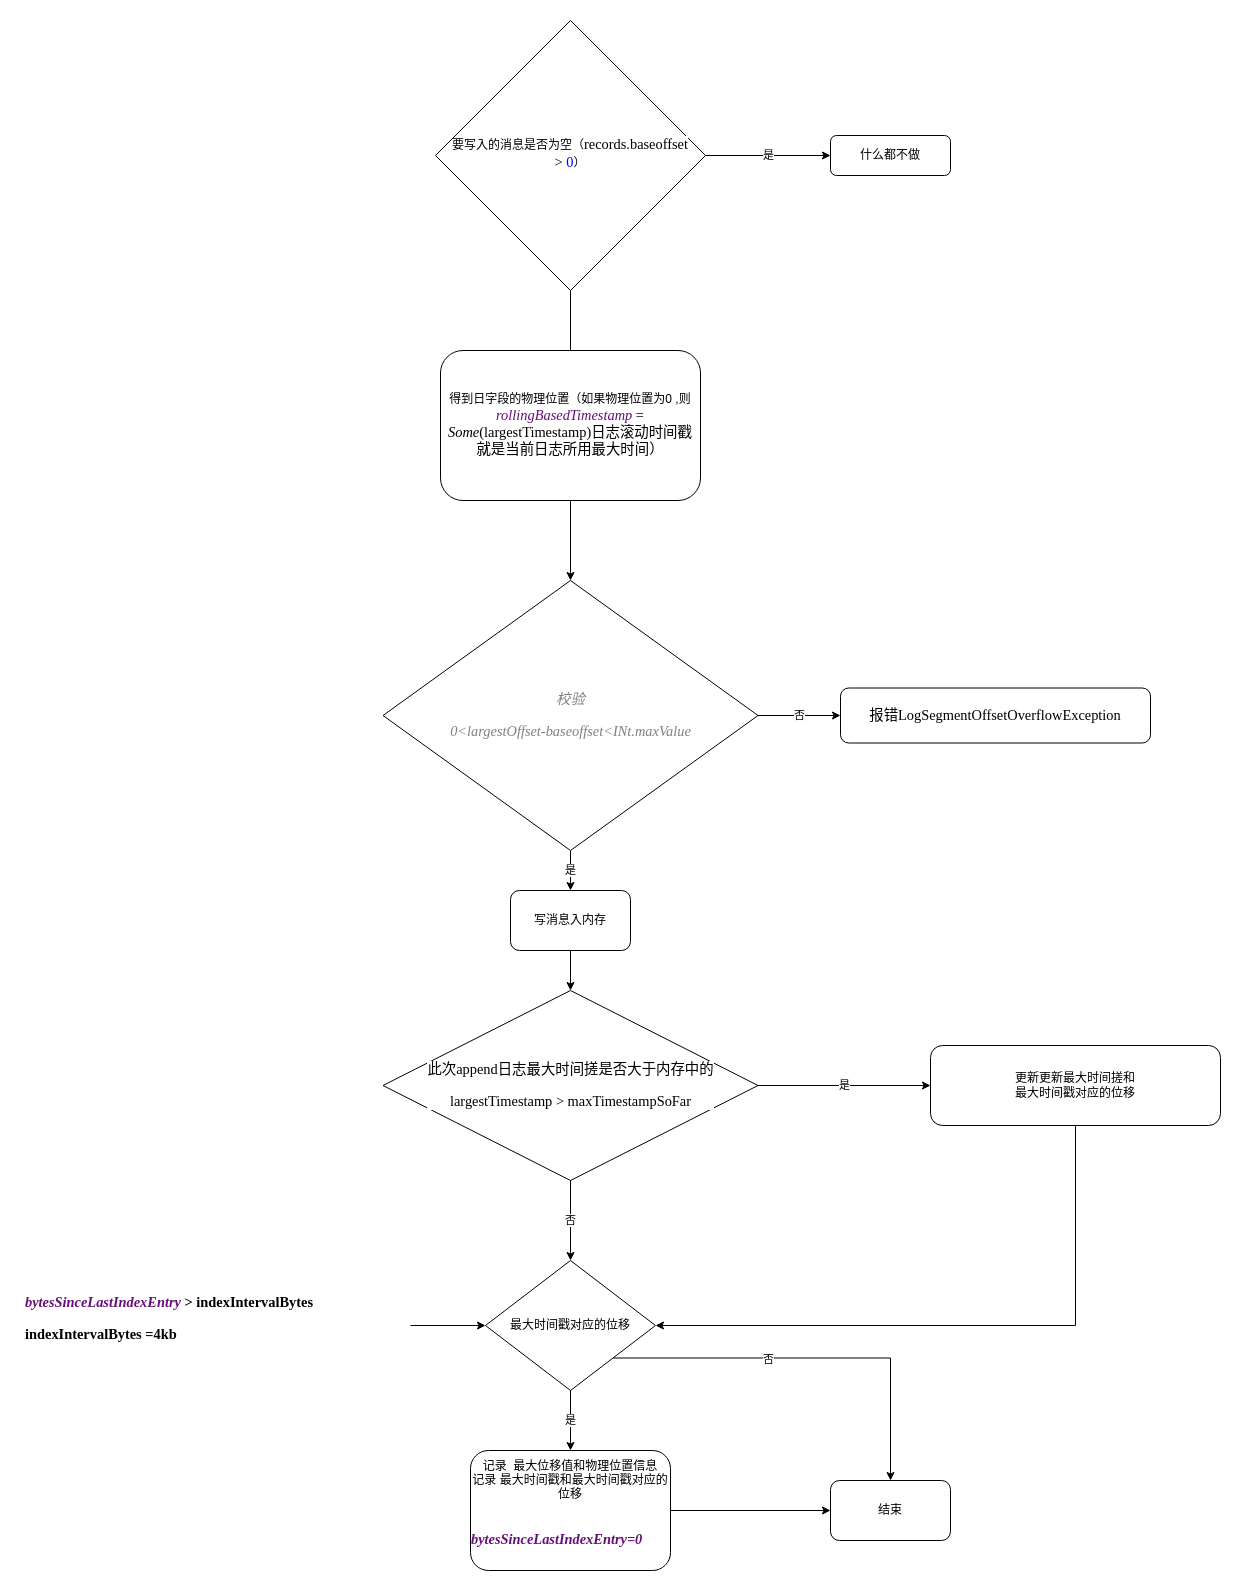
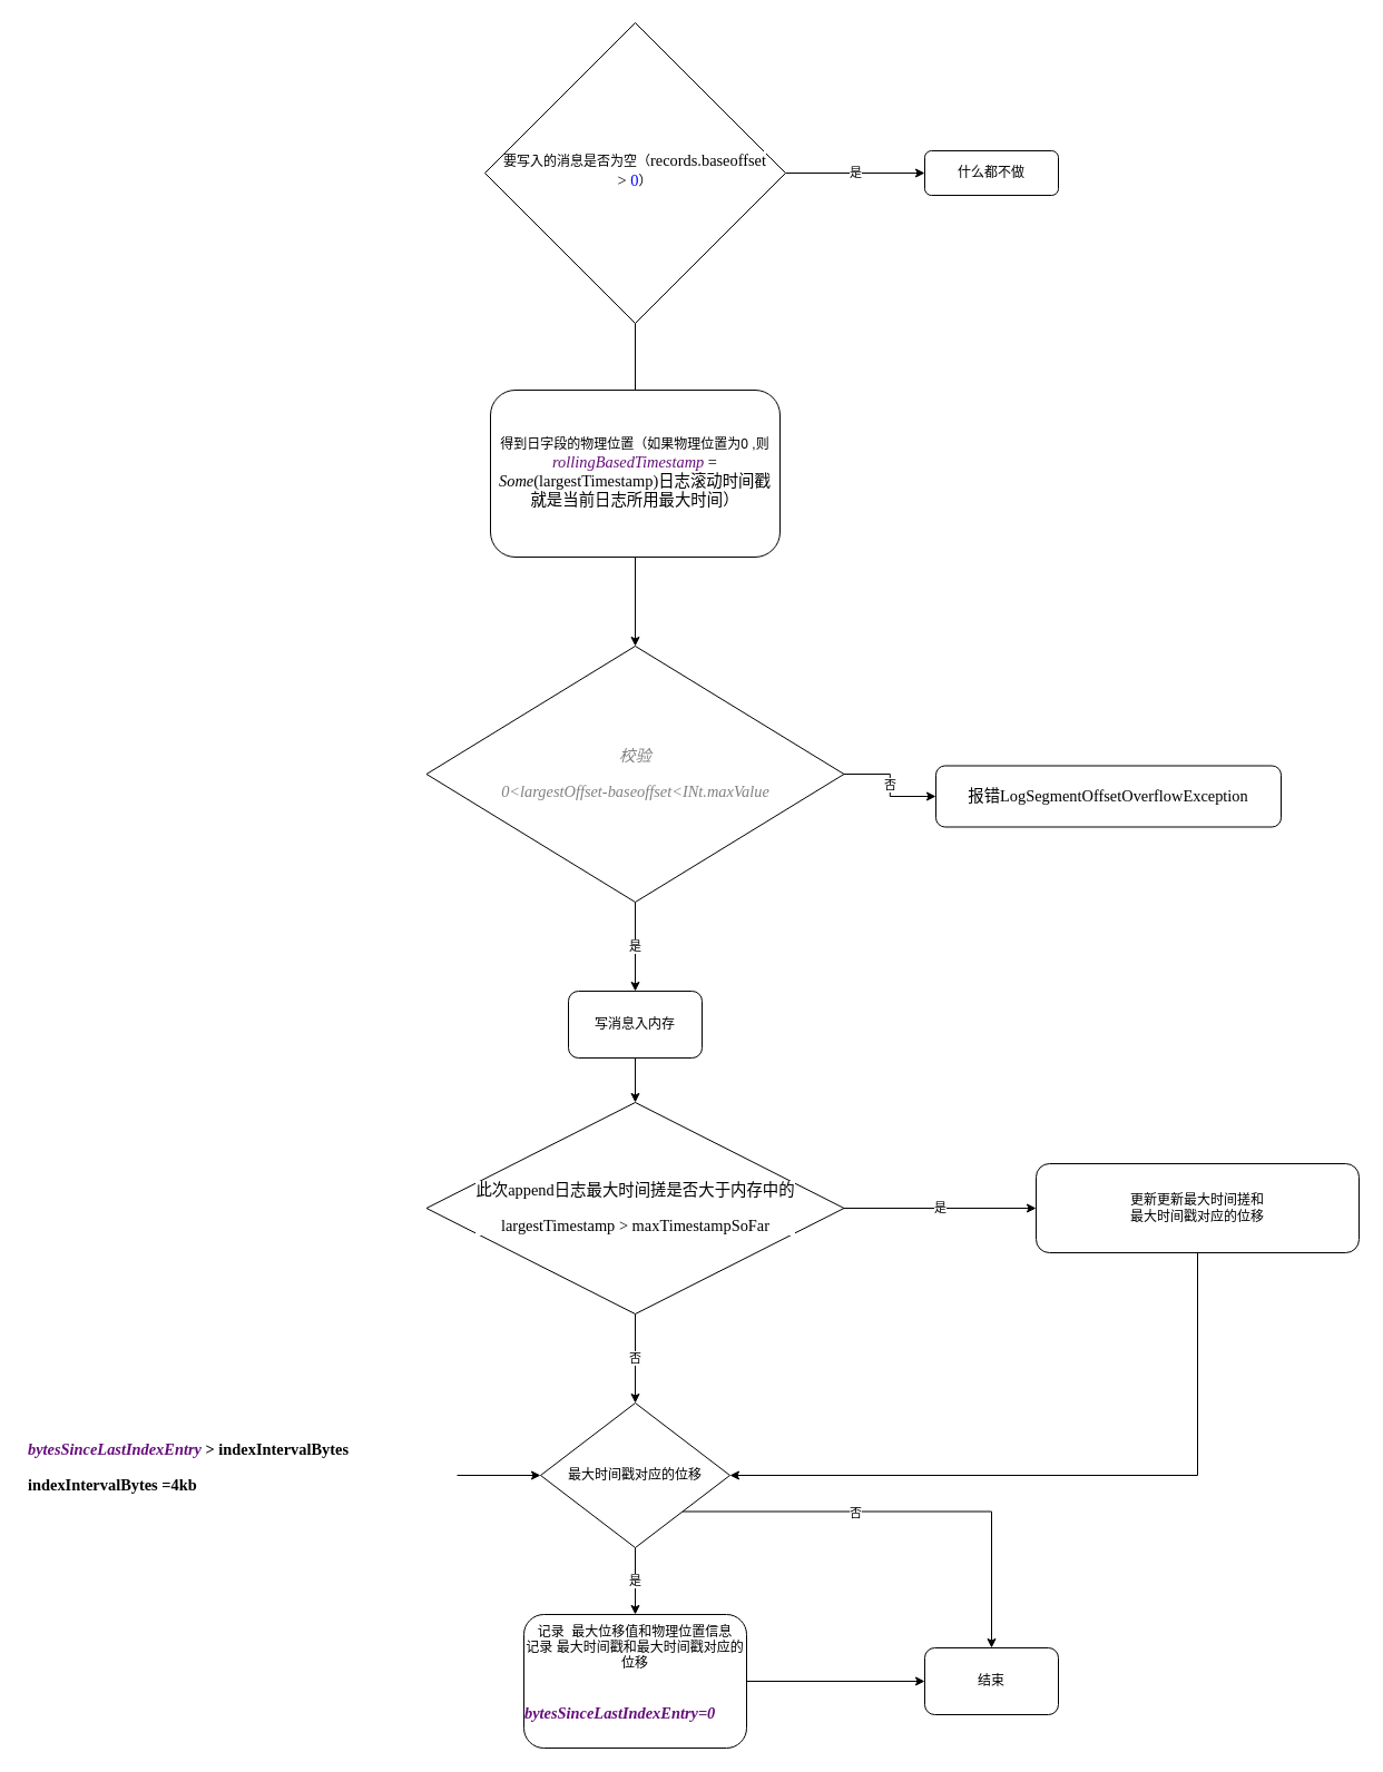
- <mxCell id="10" value="&lt;pre style=&quot;background-color: rgb(255 , 255 , 255) ; font-family: &amp;#34;consolas&amp;#34; ; font-size: 10.8pt&quot;&gt;&lt;span style=&quot;color: #808080 ; font-style: italic&quot;&gt;校验&lt;/span&gt;&lt;/pre&gt;&lt;pre style=&quot;background-color: rgb(255 , 255 , 255) ; font-family: &amp;#34;consolas&amp;#34; ; font-size: 10.8pt&quot;&gt;&lt;span style=&quot;color: #808080 ; font-style: italic&quot;&gt;0&amp;lt;largestOffset-baseoffset&amp;lt;INt.maxValue&lt;/span&gt;&lt;/pre&gt;" style="rhombus;whiteSpace=wrap;html=1;" vertex="1" parent="1"><mxGeometry x="382.5" y="580" width="375" height="270" as="geometry" /></mxCell>
+ <mxCell id="10" value="&lt;pre style=&quot;background-color: rgb(255 , 255 , 255) ; font-family: &amp;#34;consolas&amp;#34; ; font-size: 10.8pt&quot;&gt;&lt;span style=&quot;color: #808080 ; font-style: italic&quot;&gt;校验&lt;/span&gt;&lt;/pre&gt;&lt;pre style=&quot;background-color: rgb(255 , 255 , 255) ; font-family: &amp;#34;consolas&amp;#34; ; font-size: 10.8pt&quot;&gt;&lt;span style=&quot;color: #808080 ; font-style: italic&quot;&gt;0&amp;lt;largestOffset-baseoffset&amp;lt;INt.maxValue&lt;/span&gt;&lt;/pre&gt;" style="rhombus;whiteSpace=wrap;html=1;" vertex="1" parent="1"><mxGeometry x="382.5" y="580" width="375" height="230" as="geometry" /></mxCell>
